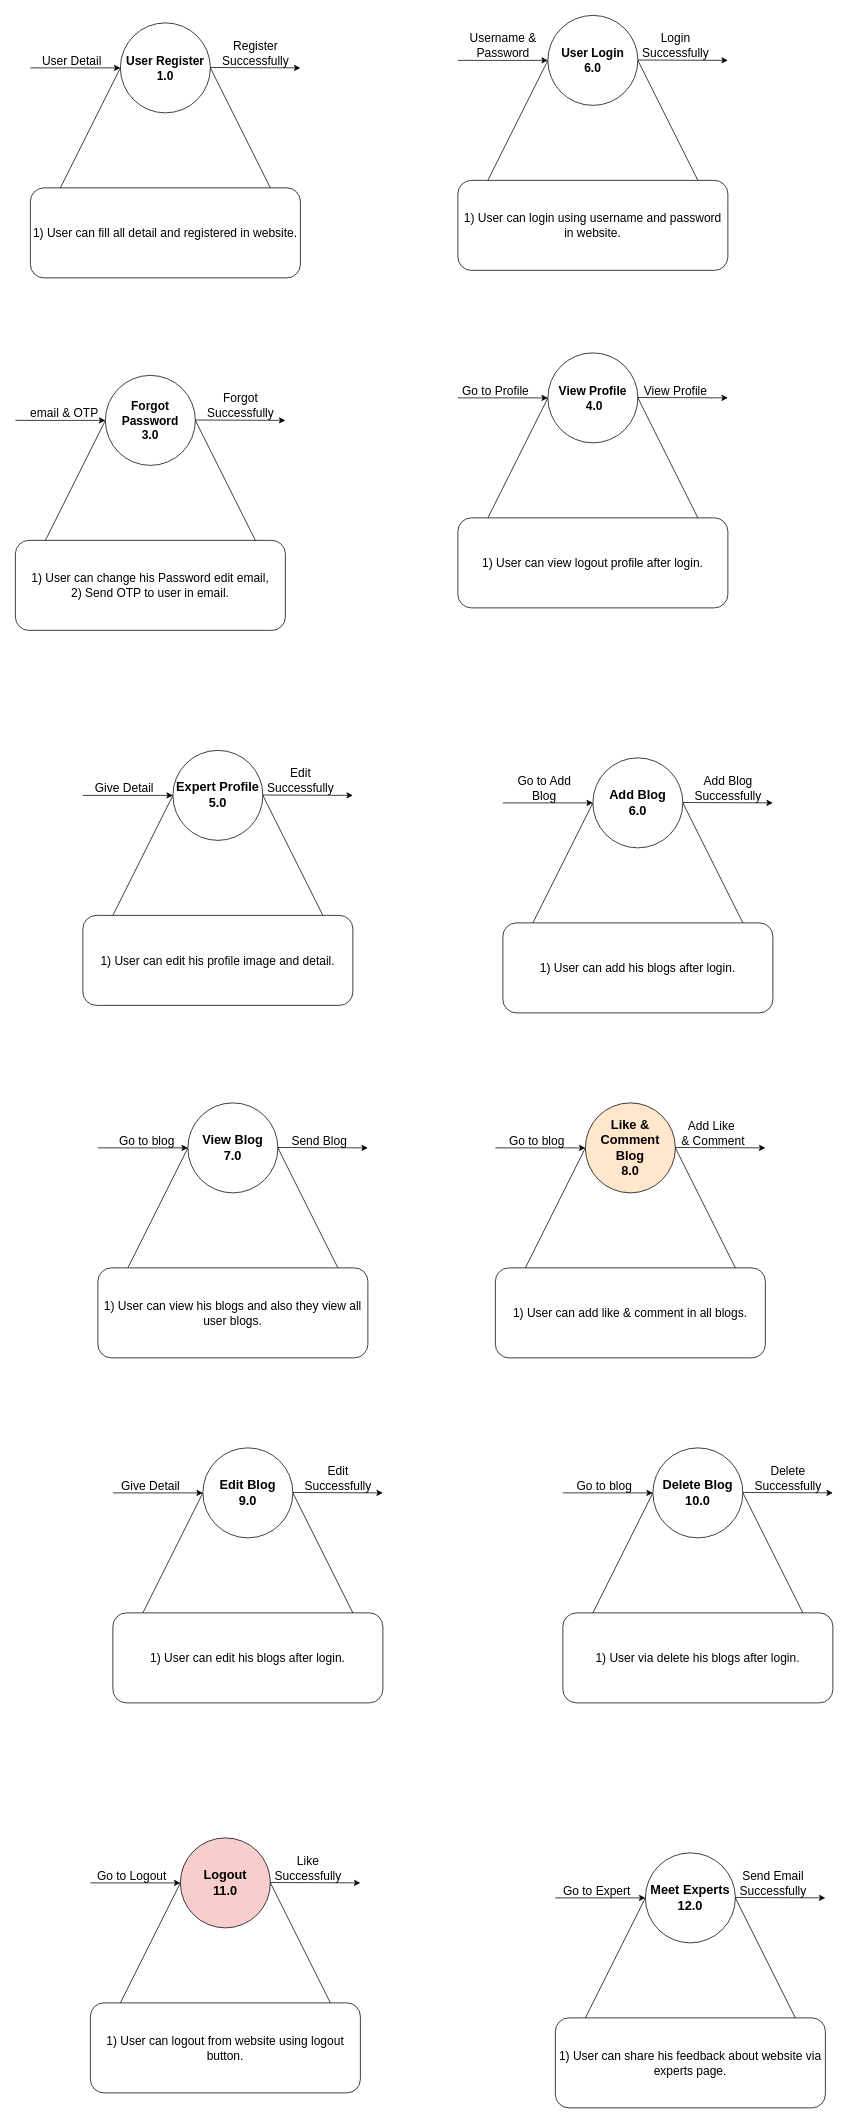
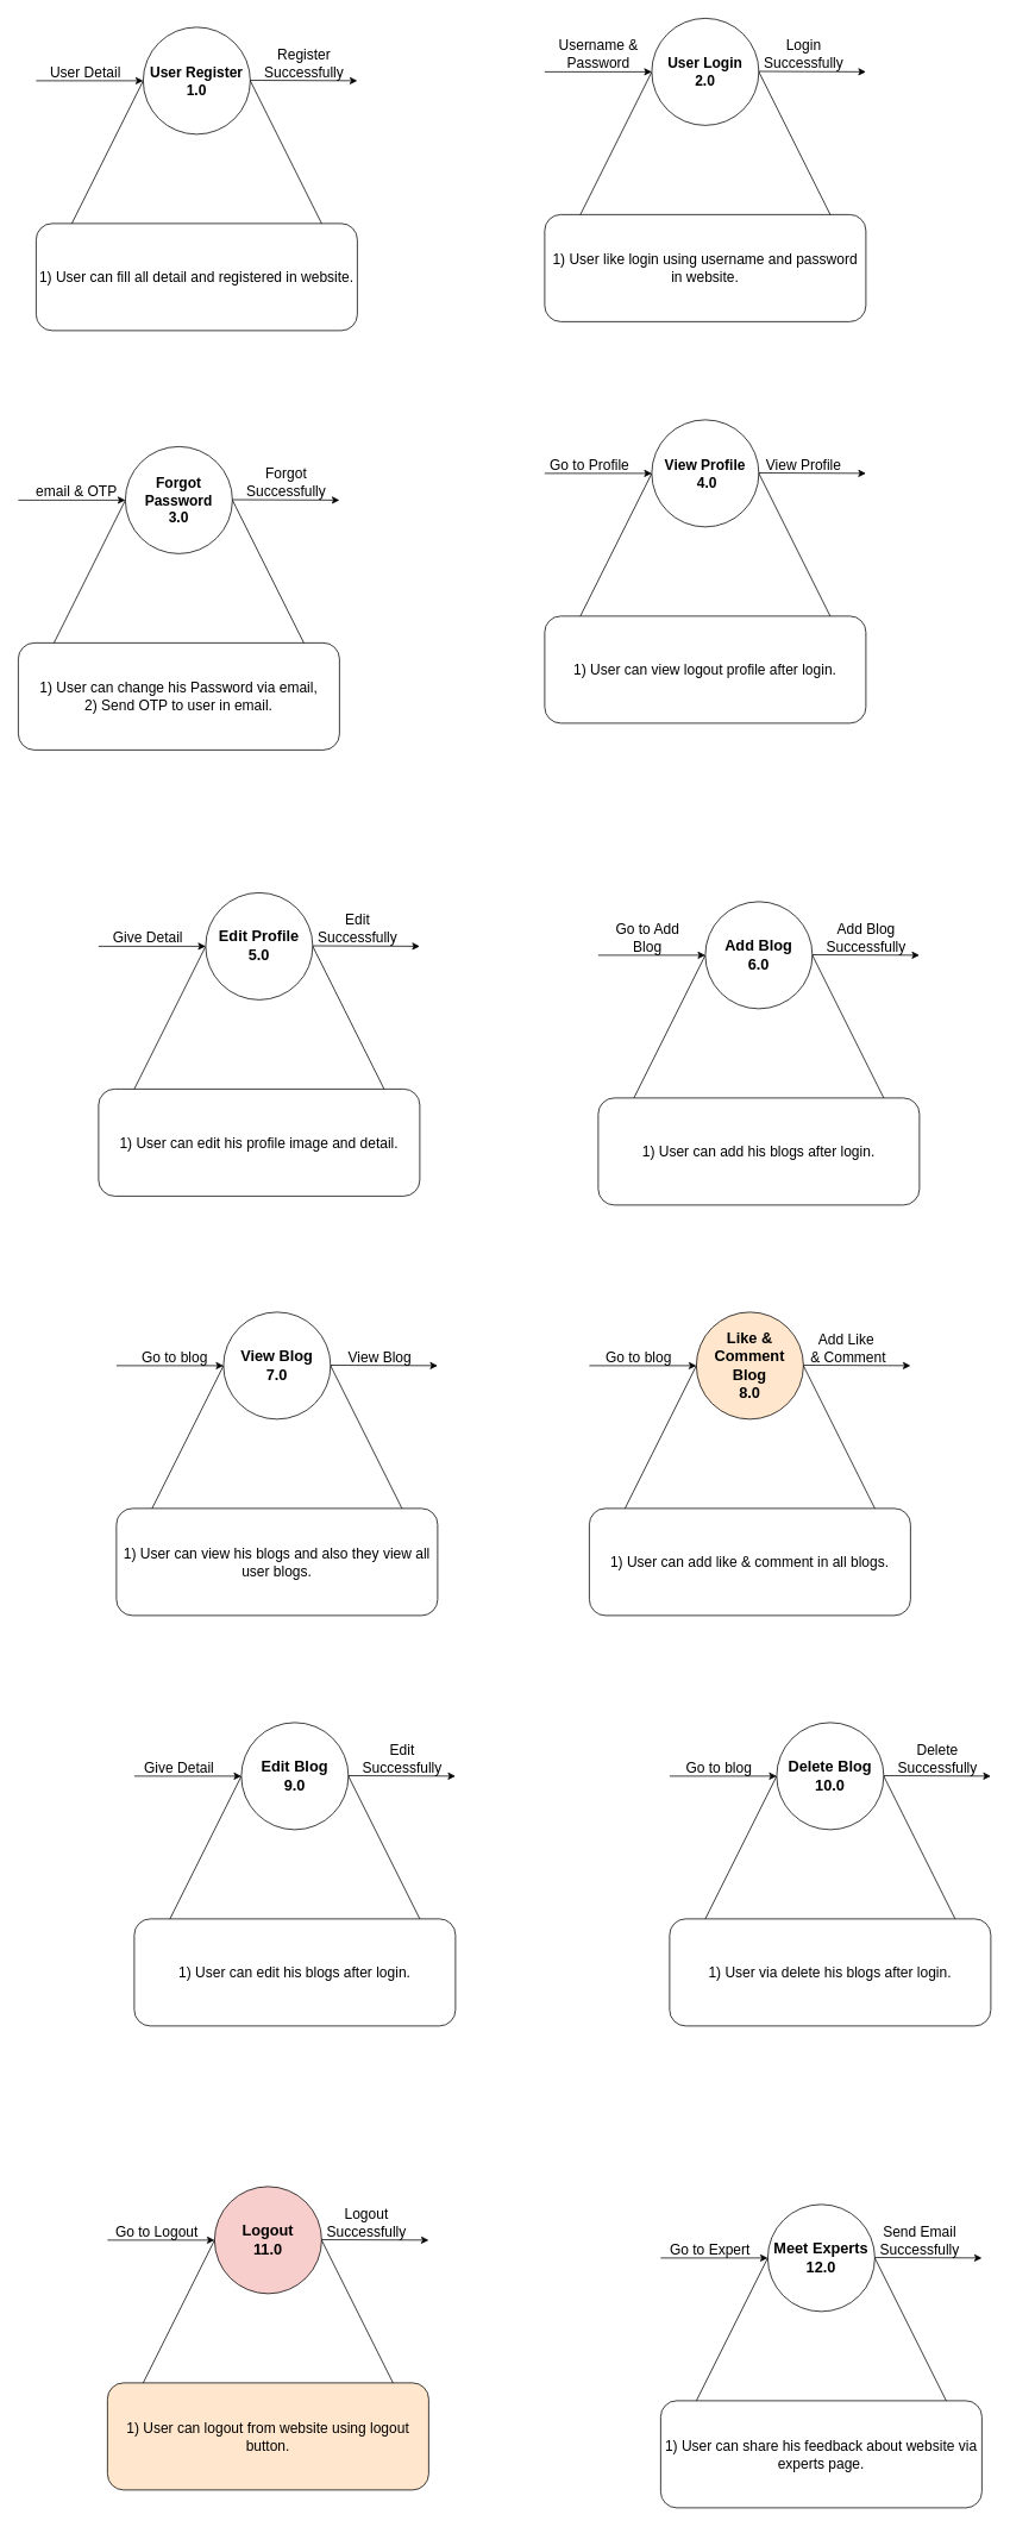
- <mxCell id="8" value="&lt;font style=&quot;font-size: 16px&quot;&gt;&lt;b&gt;User Login&lt;br&gt;6.0&lt;/b&gt;&lt;br&gt;&lt;/font&gt;" style="ellipse;whiteSpace=wrap;html=1;aspect=fixed;" parent="1" vertex="1"><mxGeometry x="730" y="20" width="120" height="120" as="geometry" /></mxCell>
+ <mxCell id="8" value="&lt;font style=&quot;font-size: 16px&quot;&gt;&lt;b&gt;User Login&lt;br&gt;2.0&lt;/b&gt;&lt;br&gt;&lt;/font&gt;" style="ellipse;whiteSpace=wrap;html=1;aspect=fixed;" parent="1" vertex="1"><mxGeometry x="730" y="20" width="120" height="120" as="geometry" /></mxCell>
- <mxCell id="11" value="1) User can login using username and password in website." style="rounded=1;whiteSpace=wrap;html=1;fontSize=16;" parent="1" vertex="1"><mxGeometry x="610" y="240" width="360" height="120" as="geometry" /></mxCell>
+ <mxCell id="11" value="1) User like login using username and password in website." style="rounded=1;whiteSpace=wrap;html=1;fontSize=16;" parent="1" vertex="1"><mxGeometry x="610" y="240" width="360" height="120" as="geometry" /></mxCell>
- <mxCell id="17" value="1) User can change his Password edit email,&lt;br&gt;2) Send OTP to user in email." style="rounded=1;whiteSpace=wrap;html=1;fontSize=16;" parent="1" vertex="1"><mxGeometry x="20" y="720" width="360" height="120" as="geometry" /></mxCell>
+ <mxCell id="17" value="1) User can change his Password via email,&lt;br&gt;2) Send OTP to user in email." style="rounded=1;whiteSpace=wrap;html=1;fontSize=16;" parent="1" vertex="1"><mxGeometry x="20" y="720" width="360" height="120" as="geometry" /></mxCell>
- <mxCell id="26" value="&lt;font style=&quot;font-size: 17px&quot;&gt;&lt;b&gt;Expert Profile&lt;br&gt;5.0&lt;/b&gt;&lt;br&gt;&lt;/font&gt;" style="ellipse;whiteSpace=wrap;html=1;aspect=fixed;" parent="1" vertex="1"><mxGeometry x="230" y="1000" width="120" height="120" as="geometry" /></mxCell>
+ <mxCell id="26" value="&lt;font style=&quot;font-size: 17px&quot;&gt;&lt;b&gt;Edit Profile&lt;br&gt;5.0&lt;/b&gt;&lt;br&gt;&lt;/font&gt;" style="ellipse;whiteSpace=wrap;html=1;aspect=fixed;" parent="1" vertex="1"><mxGeometry x="230" y="1000" width="120" height="120" as="geometry" /></mxCell>
- <mxCell id="87" value="Send Blog" style="text;html=1;align=center;verticalAlign=middle;resizable=0;points=[];autosize=1;strokeColor=none;fillColor=none;fontSize=16;" vertex="1" parent="1"><mxGeometry x="380" y="1510" width="90" height="20" as="geometry" /></mxCell>
+ <mxCell id="87" value="View Blog" style="text;html=1;align=center;verticalAlign=middle;resizable=0;points=[];autosize=1;strokeColor=none;fillColor=none;fontSize=16;" vertex="1" parent="1"><mxGeometry x="380" y="1510" width="90" height="20" as="geometry" /></mxCell>
- <mxCell id="95" value="Like&lt;br&gt;Successfully" style="text;html=1;align=center;verticalAlign=middle;resizable=0;points=[];autosize=1;strokeColor=none;fillColor=none;fontSize=16;" vertex="1" parent="1"><mxGeometry x="360" y="2470" width="100" height="40" as="geometry" /></mxCell>
+ <mxCell id="95" value="Logout&lt;br&gt;Successfully" style="text;html=1;align=center;verticalAlign=middle;resizable=0;points=[];autosize=1;strokeColor=none;fillColor=none;fontSize=16;" vertex="1" parent="1"><mxGeometry x="360" y="2470" width="100" height="40" as="geometry" /></mxCell>
- <mxCell id="65" value="1) User can logout from website using logout button." style="rounded=1;whiteSpace=wrap;html=1;fontSize=16;" parent="1" vertex="1"><mxGeometry x="120" y="2670" width="360" height="120" as="geometry" /></mxCell>
+ <mxCell id="65" value="1) User can logout from website using logout button." style="rounded=1;whiteSpace=wrap;html=1;fontSize=16;fillColor=#ffe6cc;" parent="1" vertex="1"><mxGeometry x="120" y="2670" width="360" height="120" as="geometry" /></mxCell>
